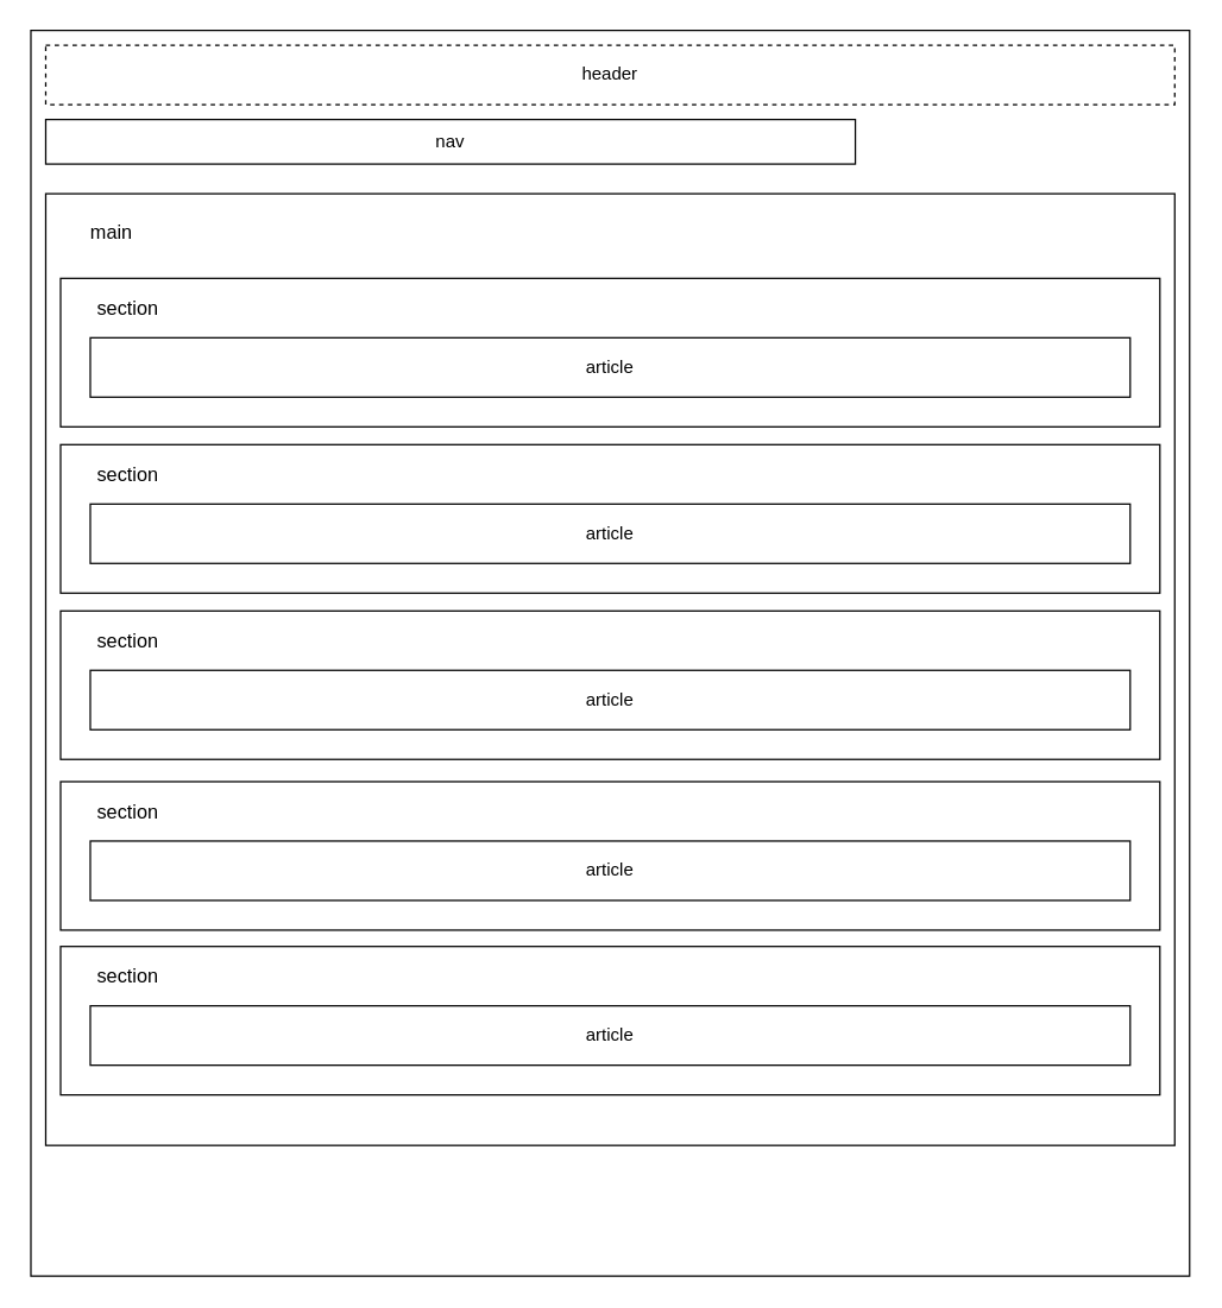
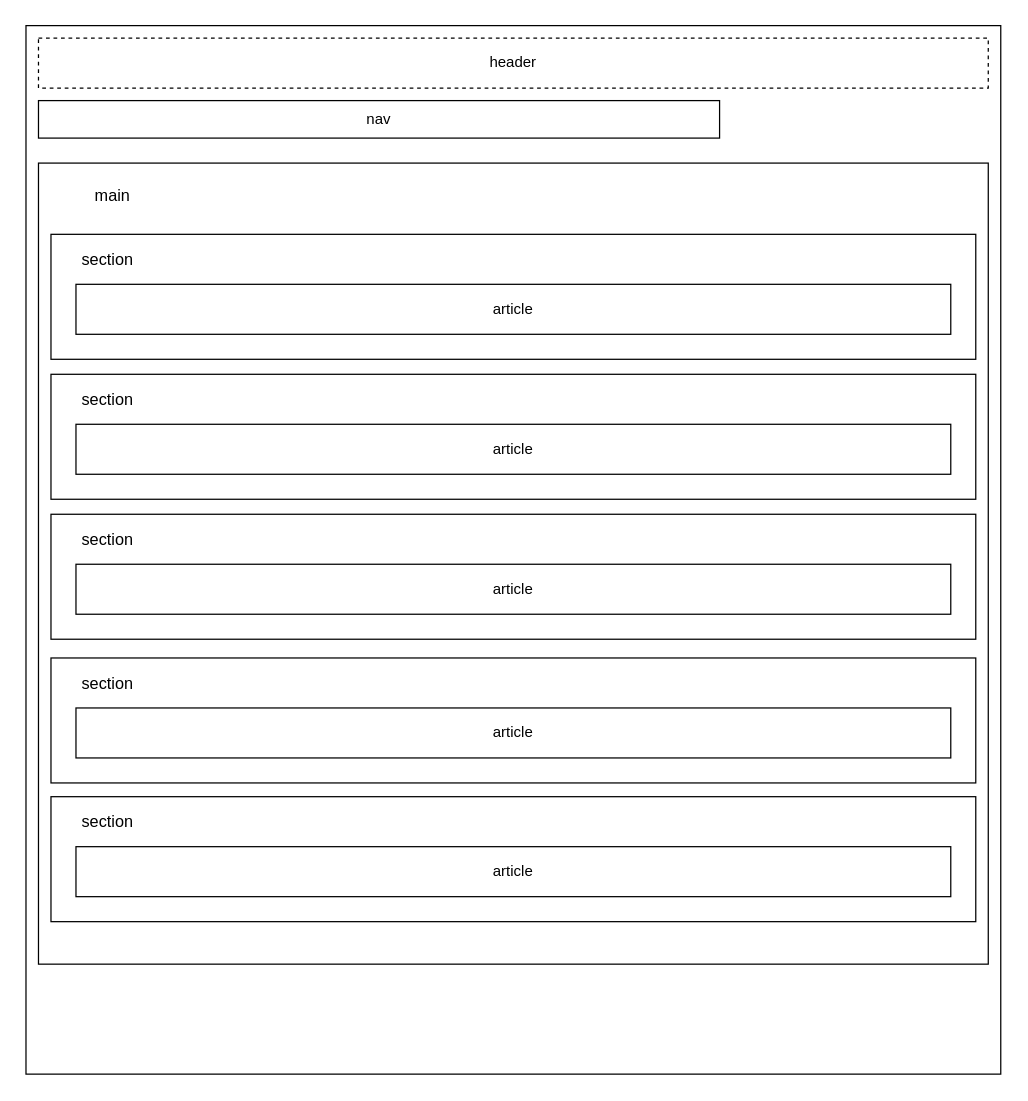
- <mxCell id="22" value="main" style="text;strokeColor=none;fillColor=none;html=1;fontSize=13;fontStyle=0;verticalAlign=middle;align=center;" vertex="1" parent="1"><mxGeometry x="49" y="146" width="50" height="20" as="geometry" /></mxCell>
+ <mxCell id="22" value="main" style="text;strokeColor=none;fillColor=none;html=1;fontSize=13;fontStyle=0;verticalAlign=middle;align=center;" vertex="1" parent="1"><mxGeometry x="64" y="146" width="50" height="20" as="geometry" /></mxCell>
